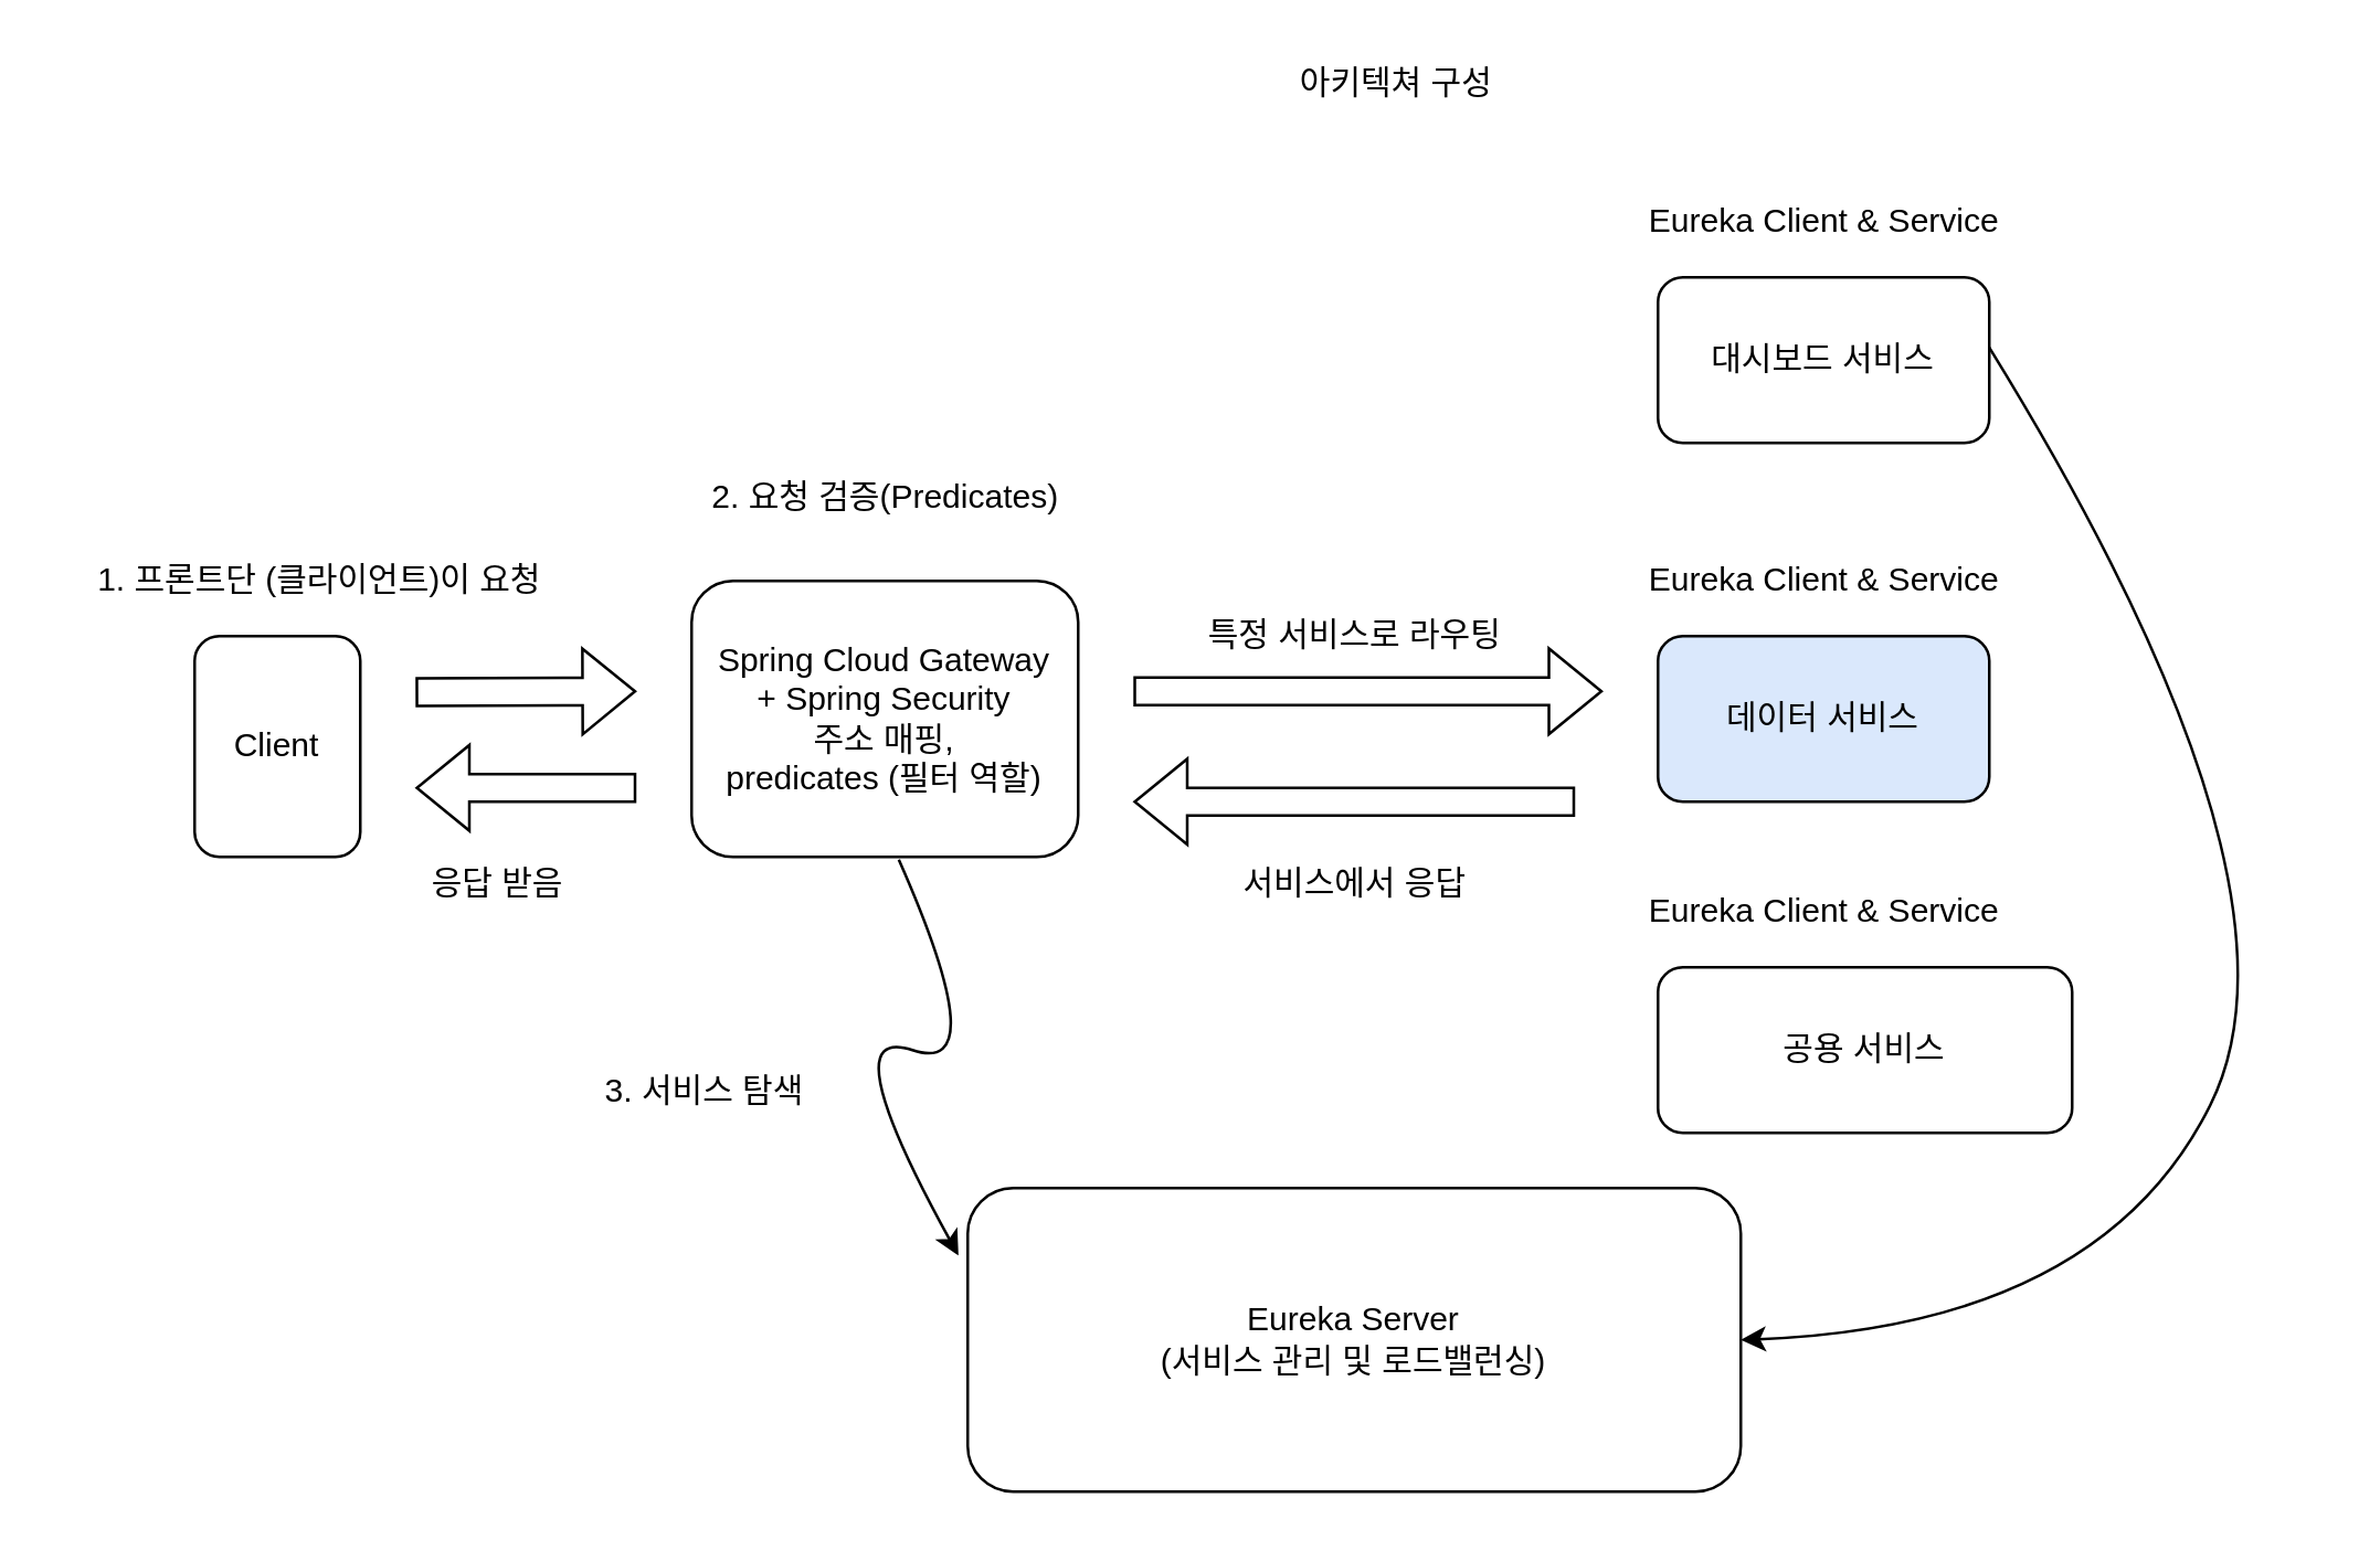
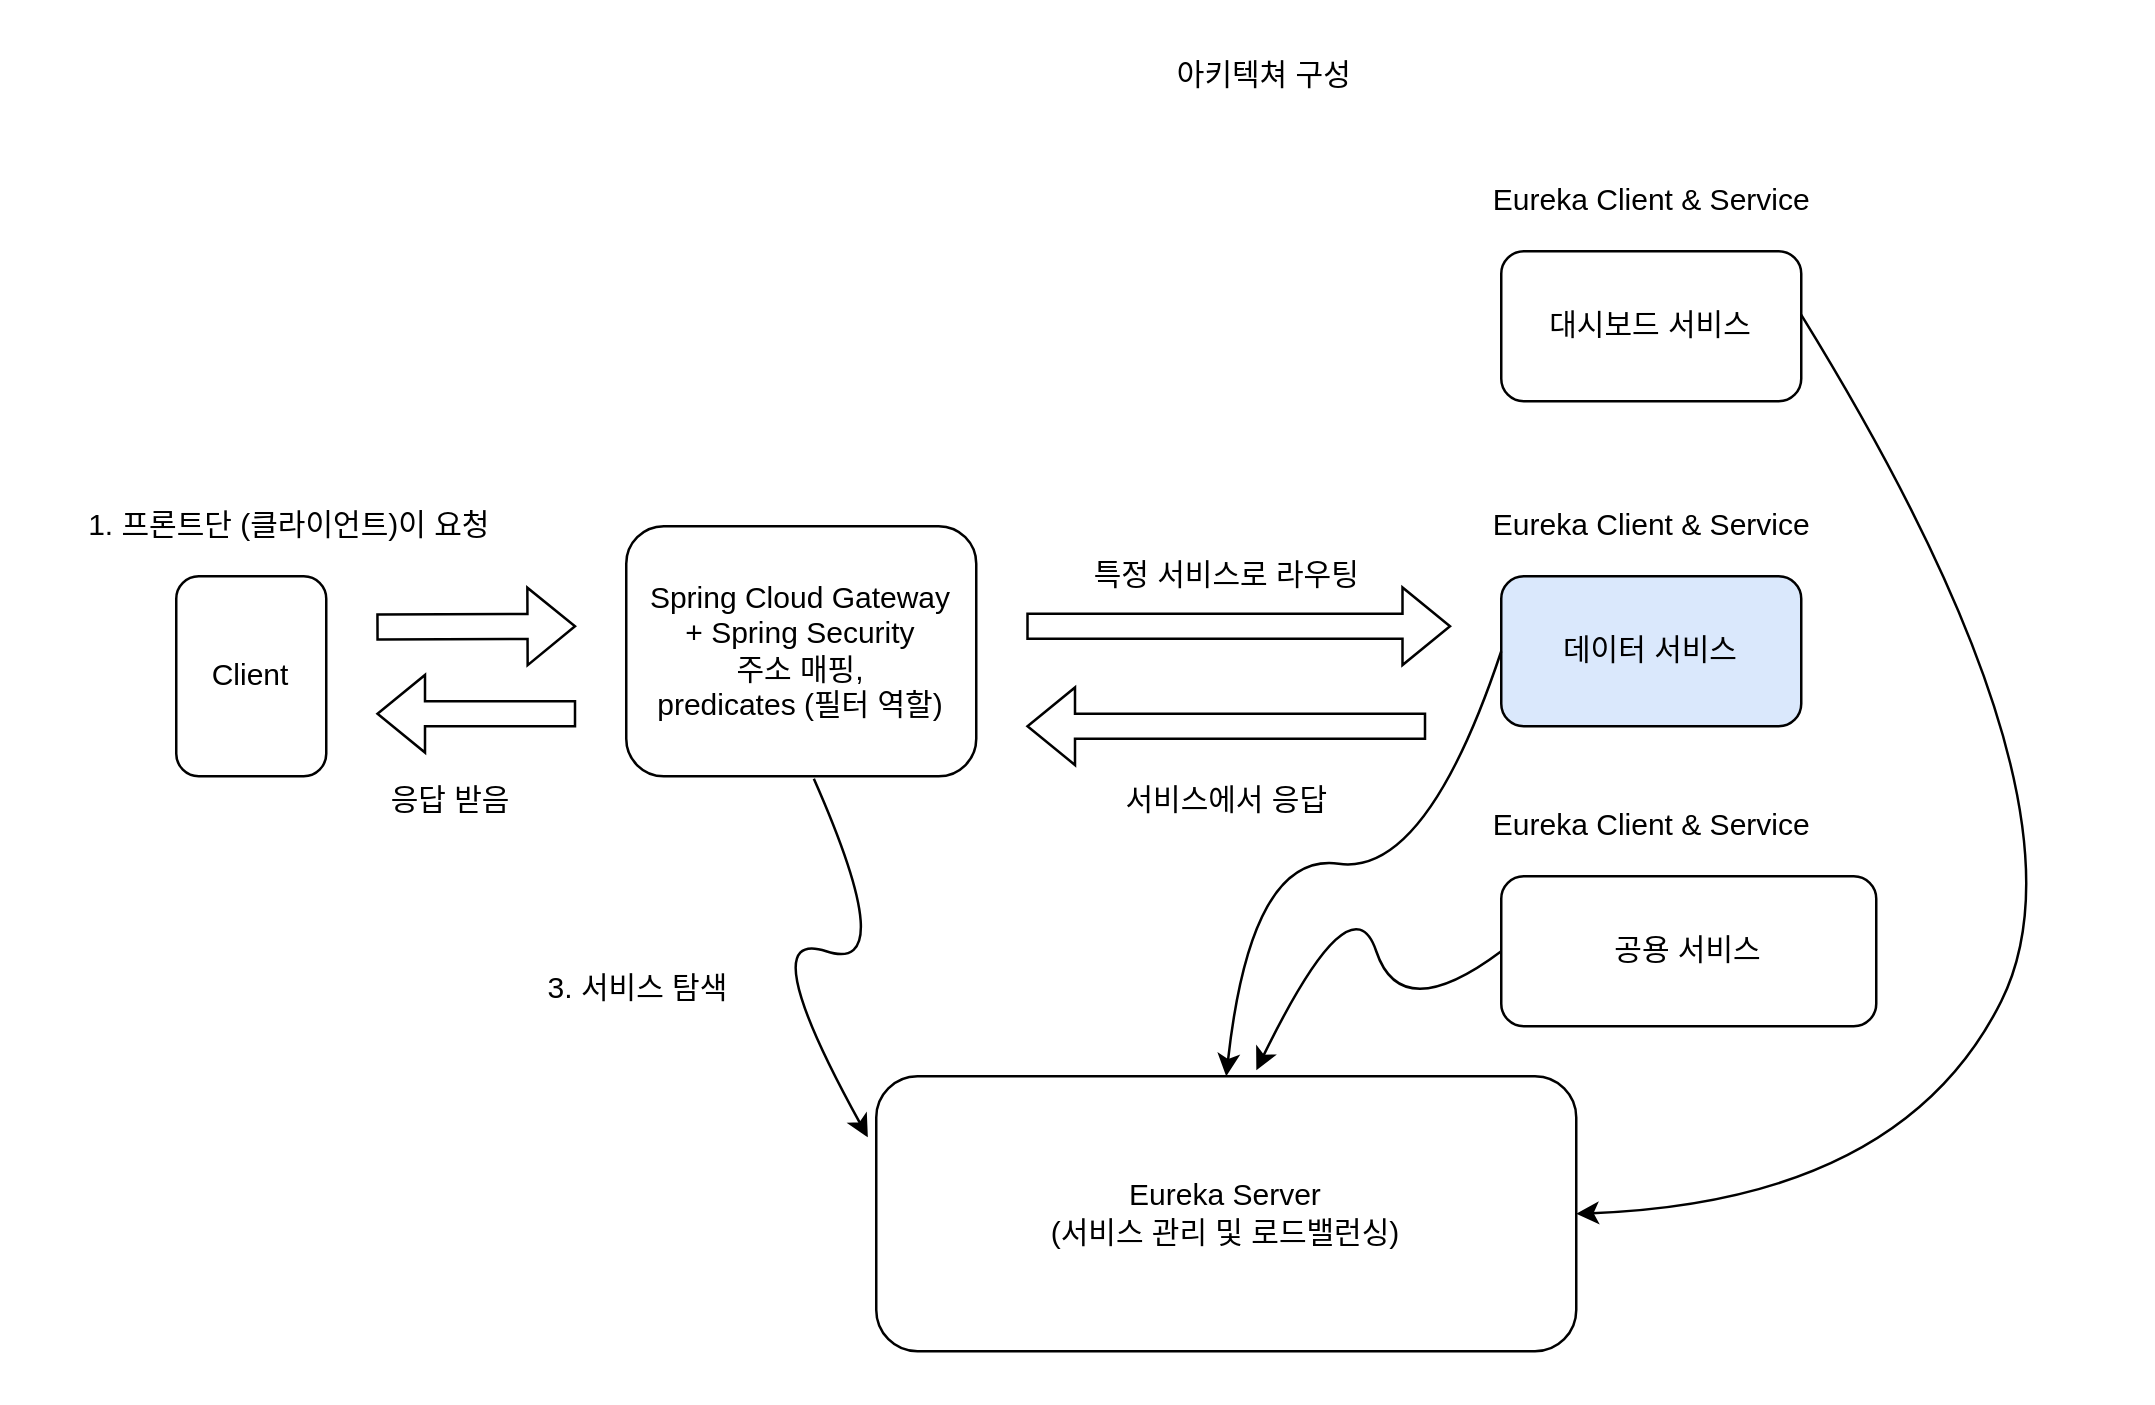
- <mxCell id="10" value="2. 요청 검증(Predicates)" style="text;html=1;align=center;verticalAlign=middle;resizable=0;points=[];autosize=1;strokeColor=none;fillColor=none;" vertex="1" parent="1"><mxGeometry x="250" y="170" width="140" height="20" as="geometry" /></mxCell>
+ <mxCell id="20" value="" style="curved=1;endArrow=classic;html=1;rounded=0;entryX=0.5;entryY=0;entryDx=0;entryDy=0;exitX=0;exitY=0.5;exitDx=0;exitDy=0;" edge="1" parent="1" source="14" target="8"><mxGeometry width="50" height="50" relative="1" as="geometry"><mxPoint x="440" y="390" as="sourcePoint" /><mxPoint x="490" y="340" as="targetPoint" /><Array as="points"><mxPoint x="570" y="350" /><mxPoint x="500" y="340" /></Array></mxGeometry></mxCell>
+ <mxCell id="16" value="" style="curved=1;endArrow=classic;html=1;rounded=0;exitX=0;exitY=0.5;exitDx=0;exitDy=0;entryX=0.543;entryY=-0.022;entryDx=0;entryDy=0;entryPerimeter=0;" edge="1" parent="1" source="15" target="8"><mxGeometry width="50" height="50" relative="1" as="geometry"><mxPoint x="580" y="400" as="sourcePoint" /><mxPoint x="630" y="350" as="targetPoint" /><Array as="points"><mxPoint x="560" y="410" /><mxPoint x="540" y="350" /></Array></mxGeometry></mxCell>
